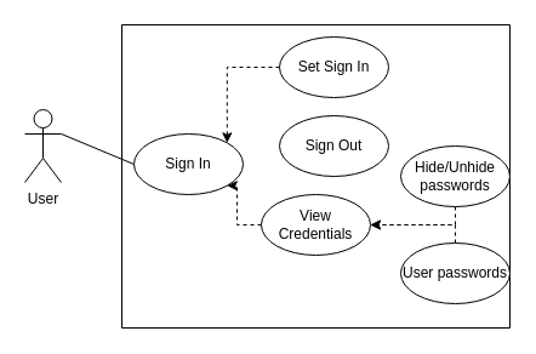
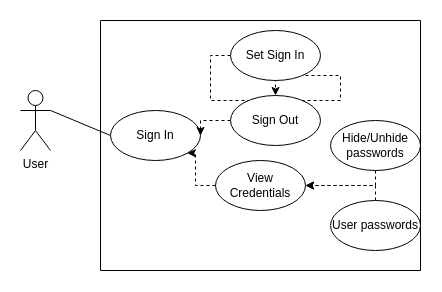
- <mxCell id="4" style="edgeStyle=orthogonalEdgeStyle;rounded=0;orthogonalLoop=1;jettySize=auto;html=1;exitX=0;exitY=0.5;exitDx=0;exitDy=0;entryX=1;entryY=0;entryDx=0;entryDy=0;dashed=1;" edge="1" parent="2" source="5" target="3"><mxGeometry relative="1" as="geometry" /></mxCell>
+ <mxCell id="4" style="edgeStyle=orthogonalEdgeStyle;rounded=0;orthogonalLoop=1;jettySize=auto;html=1;exitX=0;exitY=0.5;exitDx=0;exitDy=0;dashed=1;" edge="1" parent="2" source="5" target="7"><mxGeometry relative="1" as="geometry" /></mxCell>
+ <mxCell id="6" style="edgeStyle=orthogonalEdgeStyle;rounded=0;orthogonalLoop=1;jettySize=auto;html=1;exitX=0;exitY=0.5;exitDx=0;exitDy=0;entryX=1;entryY=0.5;entryDx=0;entryDy=0;dashed=1;" edge="1" parent="2" source="7" target="3"><mxGeometry relative="1" as="geometry" /></mxCell>
